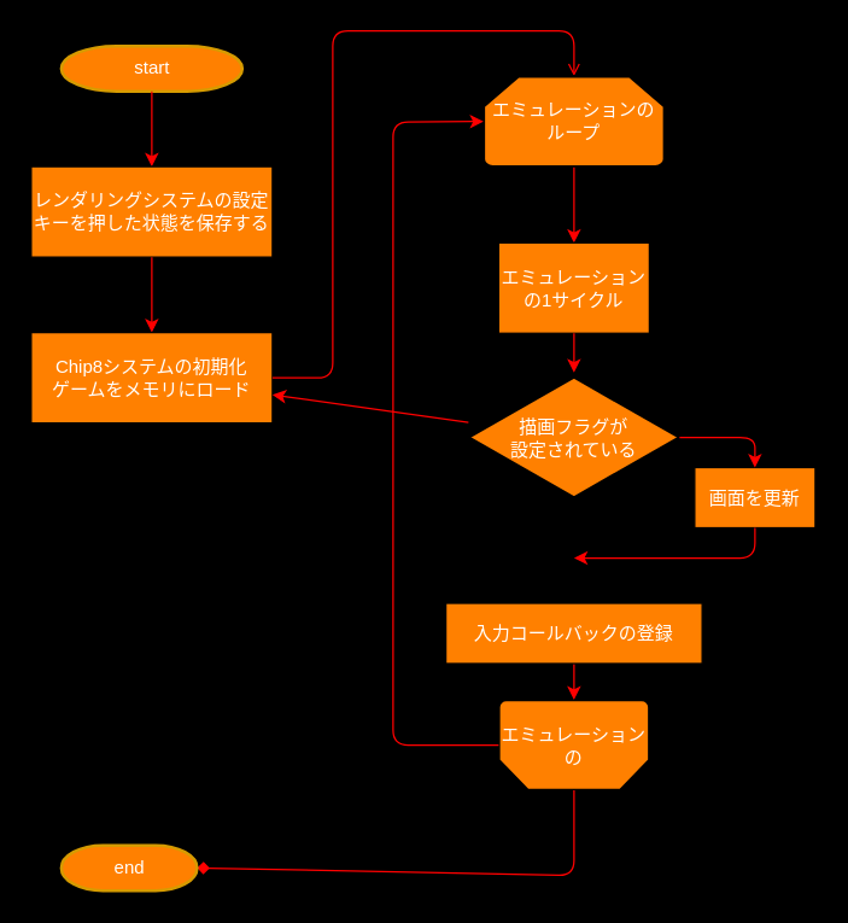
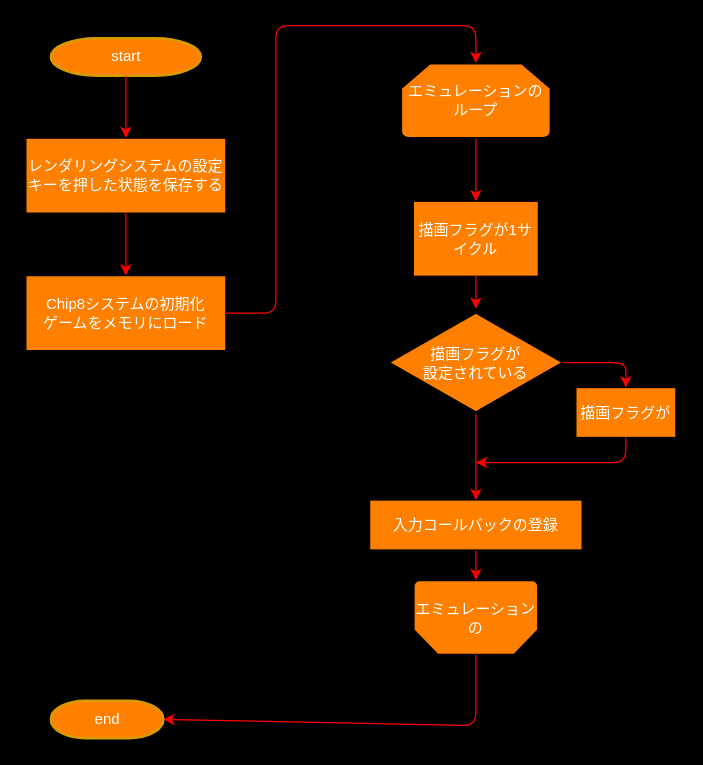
- <mxCell id="7" value="" style="endArrow=open;html=1;strokeColor=#FF0000;strokeWidth=1;fontColor=#FFFFFF;exitX=1;exitY=0.5;exitDx=0;exitDy=0;entryX=0.5;entryY=0;entryDx=0;entryDy=0;entryPerimeter=0;" parent="1" source="6" edge="1" target="8"><mxGeometry width="50" height="50" relative="1" as="geometry"><mxPoint x="70" y="380" as="sourcePoint" /><mxPoint x="100" y="330" as="targetPoint" /><Array as="points"><mxPoint x="220" y="250" /><mxPoint x="220" y="20" /><mxPoint x="380" y="20" /></Array></mxGeometry></mxCell>
+ <mxCell id="7" value="" style="endArrow=classic;html=1;strokeColor=#FF0000;strokeWidth=1;fontColor=#FFFFFF;exitX=1;exitY=0.5;exitDx=0;exitDy=0;entryX=0.5;entryY=0;entryDx=0;entryDy=0;entryPerimeter=0;" parent="1" source="6" edge="1" target="8"><mxGeometry width="50" height="50" relative="1" as="geometry"><mxPoint x="70" y="380" as="sourcePoint" /><mxPoint x="100" y="330" as="targetPoint" /><Array as="points"><mxPoint x="220" y="250" /><mxPoint x="220" y="20" /><mxPoint x="380" y="20" /></Array></mxGeometry></mxCell>
- <mxCell id="11" value="エミュレーションの1サイクル" style="rounded=0;whiteSpace=wrap;html=1;sketch=0;strokeColor=#000000;fillColor=#FF8000;fontColor=#FFFFFF;" parent="1" vertex="1"><mxGeometry x="330" y="160.5" width="100" height="60" as="geometry" /></mxCell>
+ <mxCell id="11" value="描画フラグが1サイクル" style="rounded=0;whiteSpace=wrap;html=1;sketch=0;strokeColor=#000000;fillColor=#FF8000;fontColor=#FFFFFF;" parent="1" vertex="1"><mxGeometry x="330" y="160.5" width="100" height="60" as="geometry" /></mxCell>
- <mxCell id="15" value="" style="endArrow=classic;html=1;strokeColor=#FF0000;strokeWidth=1;fontColor=#FFFFFF;" parent="1" source="16" target="6" edge="1"><mxGeometry width="50" height="50" relative="1" as="geometry"><mxPoint x="379.5" y="349.5" as="sourcePoint" /><mxPoint x="379.5" y="399.5" as="targetPoint" /></mxGeometry></mxCell>
+ <mxCell id="15" value="" style="endArrow=classic;html=1;strokeColor=#FF0000;strokeWidth=1;fontColor=#FFFFFF;entryX=0.5;entryY=0;entryDx=0;entryDy=0;" parent="1" source="16" target="18" edge="1"><mxGeometry width="50" height="50" relative="1" as="geometry"><mxPoint x="379.5" y="349.5" as="sourcePoint" /><mxPoint x="379.5" y="399.5" as="targetPoint" /></mxGeometry></mxCell>
- <mxCell id="20" value="" style="endArrow=classic;html=1;strokeColor=#FF0000;strokeWidth=1;fontColor=#FFFFFF;exitX=1;exitY=0.5;exitDx=0;exitDy=0;exitPerimeter=0;entryX=0;entryY=0.5;entryDx=0;entryDy=0;entryPerimeter=0;" parent="1" source="9" target="8" edge="1"><mxGeometry width="50" height="50" relative="1" as="geometry"><mxPoint x="270" y="349.5" as="sourcePoint" /><mxPoint x="300" y="136.5" as="targetPoint" /><Array as="points"><mxPoint x="260" y="493.5" /><mxPoint x="260" y="80.5" /></Array></mxGeometry></mxCell>
- <mxCell id="13" value="画面を更新" style="rounded=0;whiteSpace=wrap;html=1;sketch=0;strokeColor=#000000;fillColor=#FF8000;fontColor=#FFFFFF;" parent="1" vertex="1"><mxGeometry x="460" y="309.5" width="80" height="40" as="geometry" /></mxCell>
+ <mxCell id="13" value="描画フラグが" style="rounded=0;whiteSpace=wrap;html=1;sketch=0;strokeColor=#000000;fillColor=#FF8000;fontColor=#FFFFFF;" parent="1" vertex="1"><mxGeometry x="460" y="309.5" width="80" height="40" as="geometry" /></mxCell>
- <mxCell id="21" value="" style="endArrow=diamond;html=1;strokeColor=#FF0000;strokeWidth=1;fontColor=#FFFFFF;exitX=0.5;exitY=0;exitDx=0;exitDy=0;exitPerimeter=0;entryX=1;entryY=0.5;entryDx=0;entryDy=0;entryPerimeter=0;" parent="1" source="9" edge="1" target="22"><mxGeometry width="50" height="50" relative="1" as="geometry"><mxPoint x="30" y="910" as="sourcePoint" /><mxPoint x="100" y="860" as="targetPoint" /><Array as="points"><mxPoint x="380" y="580" /></Array></mxGeometry></mxCell>
+ <mxCell id="21" value="" style="endArrow=classic;html=1;strokeColor=#FF0000;strokeWidth=1;fontColor=#FFFFFF;exitX=0.5;exitY=0;exitDx=0;exitDy=0;exitPerimeter=0;entryX=1;entryY=0.5;entryDx=0;entryDy=0;entryPerimeter=0;" parent="1" source="9" edge="1" target="22"><mxGeometry width="50" height="50" relative="1" as="geometry"><mxPoint x="30" y="910" as="sourcePoint" /><mxPoint x="100" y="860" as="targetPoint" /><Array as="points"><mxPoint x="380" y="580" /></Array></mxGeometry></mxCell>
